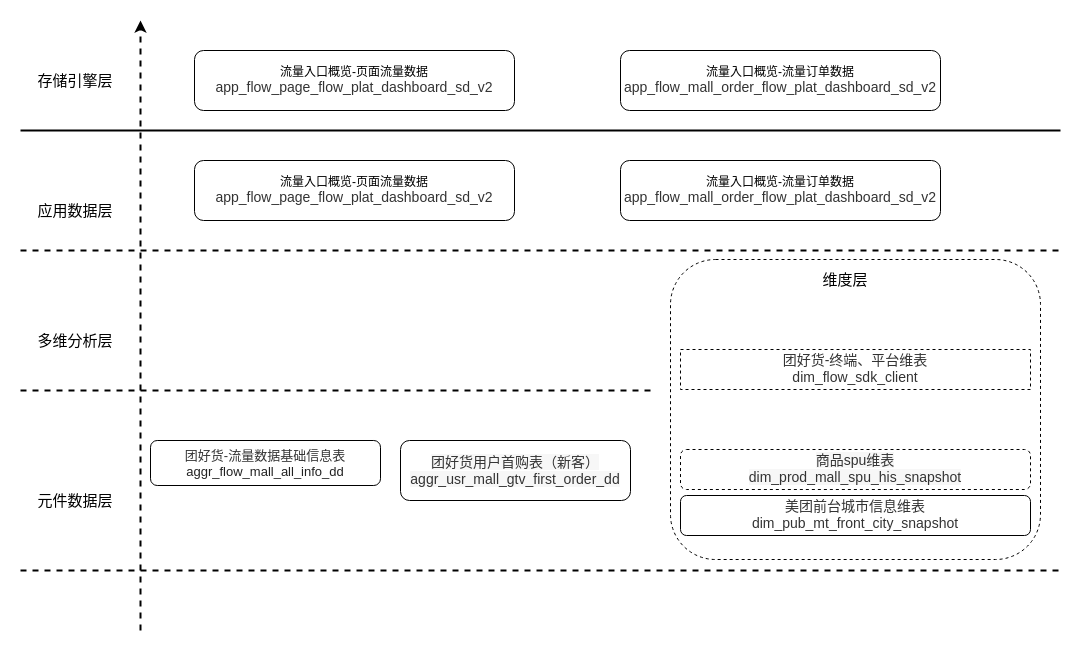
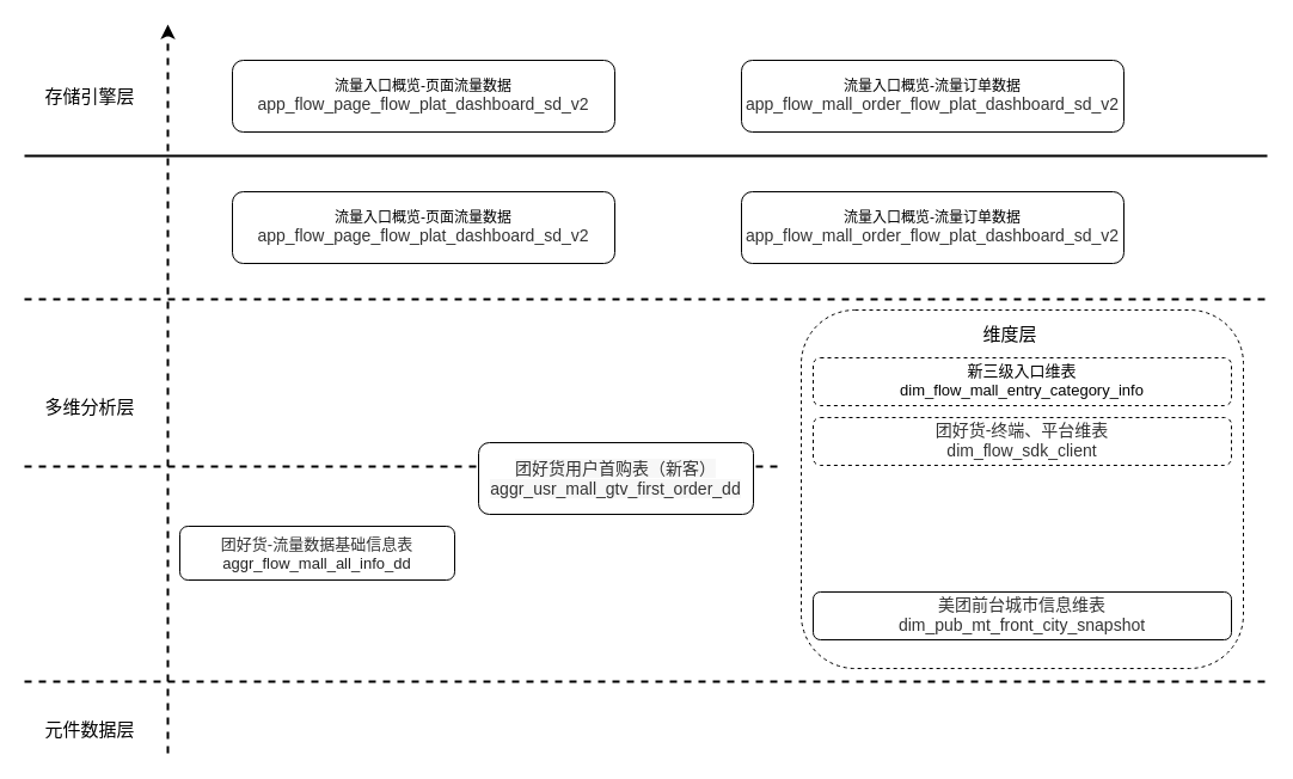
- <mxCell id="7" value="&lt;font style=&quot;font-size: 15px&quot;&gt;应用数据层&lt;/font&gt;" style="text;html=1;strokeColor=none;fillColor=none;align=center;verticalAlign=middle;whiteSpace=wrap;rounded=0;" vertex="1" parent="1"><mxGeometry x="20" y="200" width="110" height="20" as="geometry" /></mxCell>
+ <mxCell id="15" value="&lt;span style=&quot;background-color: rgb(255 , 255 , 255) ; font-size: 13px&quot;&gt;&lt;font style=&quot;font-size: 13px&quot;&gt;新三级入口维表&lt;br&gt;&lt;/font&gt;&lt;/span&gt;&lt;div style=&quot;line-height: 18px ; font-size: 13px&quot;&gt;&lt;span style=&quot;background-color: rgb(255 , 255 , 255)&quot;&gt;&lt;font style=&quot;font-size: 13px&quot;&gt;dim_flow_mall_entry_category_info&lt;/font&gt;&lt;/span&gt;&lt;/div&gt;" style="rounded=1;whiteSpace=wrap;html=1;dashed=1;" vertex="1" parent="1"><mxGeometry x="680" y="299" width="350" height="40" as="geometry" /></mxCell>
- <mxCell id="16" value="&lt;span style=&quot;color: rgb(51 , 51 , 51) ; font-family: &amp;#34;__symbol&amp;#34; , , &amp;#34;segoe ui&amp;#34; , &amp;#34;roboto&amp;#34; , &amp;#34;helvetica neue&amp;#34; , &amp;#34;helvetica&amp;#34; , &amp;#34;pingfang sc&amp;#34; , &amp;#34;hiragino sans gb&amp;#34; , &amp;#34;microsoft yahei&amp;#34; , &amp;#34;simsun&amp;#34; , sans-serif ; font-size: 14px ; background-color: rgb(255 , 255 , 255)&quot;&gt;团好货-终端、平台维表&lt;/span&gt;&lt;span style=&quot;background-color: rgb(255 , 255 , 255) ; font-size: 13px&quot;&gt;&lt;font style=&quot;font-size: 13px&quot;&gt;&lt;br&gt;&lt;/font&gt;&lt;/span&gt;&lt;div style=&quot;line-height: 18px ; font-size: 13px&quot;&gt;&lt;span style=&quot;color: rgb(51 , 51 , 51) ; font-family: &amp;#34;__symbol&amp;#34; , , &amp;#34;segoe ui&amp;#34; , &amp;#34;roboto&amp;#34; , &amp;#34;helvetica neue&amp;#34; , &amp;#34;helvetica&amp;#34; , &amp;#34;pingfang sc&amp;#34; , &amp;#34;hiragino sans gb&amp;#34; , &amp;#34;microsoft yahei&amp;#34; , &amp;#34;simsun&amp;#34; , sans-serif ; font-size: 14px ; background-color: rgb(255 , 255 , 255)&quot;&gt;dim_flow_sdk_client&lt;/span&gt;&lt;br&gt;&lt;/div&gt;" style="whiteSpace=wrap;html=1;dashed=1;rounded=0;" vertex="1" parent="1"><mxGeometry x="680" y="349" width="350" height="40" as="geometry" /></mxCell>
+ <mxCell id="16" value="&lt;span style=&quot;color: rgb(51 , 51 , 51) ; font-family: &amp;#34;__symbol&amp;#34; , , &amp;#34;segoe ui&amp;#34; , &amp;#34;roboto&amp;#34; , &amp;#34;helvetica neue&amp;#34; , &amp;#34;helvetica&amp;#34; , &amp;#34;pingfang sc&amp;#34; , &amp;#34;hiragino sans gb&amp;#34; , &amp;#34;microsoft yahei&amp;#34; , &amp;#34;simsun&amp;#34; , sans-serif ; font-size: 14px ; background-color: rgb(255 , 255 , 255)&quot;&gt;团好货-终端、平台维表&lt;/span&gt;&lt;span style=&quot;background-color: rgb(255 , 255 , 255) ; font-size: 13px&quot;&gt;&lt;font style=&quot;font-size: 13px&quot;&gt;&lt;br&gt;&lt;/font&gt;&lt;/span&gt;&lt;div style=&quot;line-height: 18px ; font-size: 13px&quot;&gt;&lt;span style=&quot;color: rgb(51 , 51 , 51) ; font-family: &amp;#34;__symbol&amp;#34; , , &amp;#34;segoe ui&amp;#34; , &amp;#34;roboto&amp;#34; , &amp;#34;helvetica neue&amp;#34; , &amp;#34;helvetica&amp;#34; , &amp;#34;pingfang sc&amp;#34; , &amp;#34;hiragino sans gb&amp;#34; , &amp;#34;microsoft yahei&amp;#34; , &amp;#34;simsun&amp;#34; , sans-serif ; font-size: 14px ; background-color: rgb(255 , 255 , 255)&quot;&gt;dim_flow_sdk_client&lt;/span&gt;&lt;br&gt;&lt;/div&gt;" style="rounded=1;whiteSpace=wrap;html=1;dashed=1;" vertex="1" parent="1"><mxGeometry x="680" y="349" width="350" height="40" as="geometry" /></mxCell>
- <mxCell id="17" value="&lt;span style=&quot;color: rgb(51 , 51 , 51) ; font-family: &amp;#34;__symbol&amp;#34; , , &amp;#34;segoe ui&amp;#34; , &amp;#34;roboto&amp;#34; , &amp;#34;helvetica neue&amp;#34; , &amp;#34;helvetica&amp;#34; , &amp;#34;pingfang sc&amp;#34; , &amp;#34;hiragino sans gb&amp;#34; , &amp;#34;microsoft yahei&amp;#34; , &amp;#34;simsun&amp;#34; , sans-serif ; font-size: 14px ; background-color: rgb(247 , 247 , 247)&quot;&gt;商品spu维表 &lt;/span&gt;&lt;span style=&quot;background-color: rgb(255 , 255 , 255) ; font-size: 13px&quot;&gt;&lt;font style=&quot;font-size: 13px&quot;&gt;&lt;br&gt;&lt;/font&gt;&lt;/span&gt;&lt;div style=&quot;line-height: 18px ; font-size: 13px&quot;&gt;&lt;span style=&quot;color: rgb(51 , 51 , 51) ; font-family: &amp;#34;__symbol&amp;#34; , , &amp;#34;segoe ui&amp;#34; , &amp;#34;roboto&amp;#34; , &amp;#34;helvetica neue&amp;#34; , &amp;#34;helvetica&amp;#34; , &amp;#34;pingfang sc&amp;#34; , &amp;#34;hiragino sans gb&amp;#34; , &amp;#34;microsoft yahei&amp;#34; , &amp;#34;simsun&amp;#34; , sans-serif ; font-size: 14px ; background-color: rgb(247 , 247 , 247)&quot;&gt;dim_prod_mall_spu_his_snapshot&lt;/span&gt;&lt;br&gt;&lt;/div&gt;" style="rounded=1;whiteSpace=wrap;html=1;dashed=1;" vertex="1" parent="1"><mxGeometry x="680" y="449" width="350" height="40" as="geometry" /></mxCell>
- <mxCell id="19" value="&lt;font style=&quot;font-size: 13px&quot;&gt;&lt;span style=&quot;color: rgb(51 , 51 , 51) ; font-family: &amp;#34;__symbol&amp;#34; , , &amp;#34;segoe ui&amp;#34; , &amp;#34;roboto&amp;#34; , &amp;#34;helvetica neue&amp;#34; , &amp;#34;helvetica&amp;#34; , &amp;#34;pingfang sc&amp;#34; , &amp;#34;hiragino sans gb&amp;#34; , &amp;#34;microsoft yahei&amp;#34; , &amp;#34;simsun&amp;#34; , sans-serif ; font-size: 14px ; background-color: rgb(247 , 247 , 247)&quot;&gt;团好货用户首购表（新客）&lt;/span&gt;&lt;span style=&quot;color: rgb(51 , 51 , 51) ; background-color: rgb(255 , 255 , 255)&quot;&gt;&lt;br&gt;&lt;/span&gt;&lt;span style=&quot;color: rgb(51 , 51 , 51) ; font-family: &amp;#34;__symbol&amp;#34; , , &amp;#34;segoe ui&amp;#34; , &amp;#34;roboto&amp;#34; , &amp;#34;helvetica neue&amp;#34; , &amp;#34;helvetica&amp;#34; , &amp;#34;pingfang sc&amp;#34; , &amp;#34;hiragino sans gb&amp;#34; , &amp;#34;microsoft yahei&amp;#34; , &amp;#34;simsun&amp;#34; , sans-serif ; font-size: 14px ; background-color: rgb(247 , 247 , 247)&quot;&gt;aggr_usr_mall_gtv_first_order_dd&lt;/span&gt;&lt;br&gt;&lt;/font&gt;" style="rounded=1;whiteSpace=wrap;html=1;" vertex="1" parent="1"><mxGeometry x="400" y="440" width="230" height="60" as="geometry" /></mxCell>
+ <mxCell id="19" value="&lt;font style=&quot;font-size: 13px&quot;&gt;&lt;span style=&quot;color: rgb(51 , 51 , 51) ; font-family: &amp;#34;__symbol&amp;#34; , , &amp;#34;segoe ui&amp;#34; , &amp;#34;roboto&amp;#34; , &amp;#34;helvetica neue&amp;#34; , &amp;#34;helvetica&amp;#34; , &amp;#34;pingfang sc&amp;#34; , &amp;#34;hiragino sans gb&amp;#34; , &amp;#34;microsoft yahei&amp;#34; , &amp;#34;simsun&amp;#34; , sans-serif ; font-size: 14px ; background-color: rgb(247 , 247 , 247)&quot;&gt;团好货用户首购表（新客）&lt;/span&gt;&lt;span style=&quot;color: rgb(51 , 51 , 51) ; background-color: rgb(255 , 255 , 255)&quot;&gt;&lt;br&gt;&lt;/span&gt;&lt;span style=&quot;color: rgb(51 , 51 , 51) ; font-family: &amp;#34;__symbol&amp;#34; , , &amp;#34;segoe ui&amp;#34; , &amp;#34;roboto&amp;#34; , &amp;#34;helvetica neue&amp;#34; , &amp;#34;helvetica&amp;#34; , &amp;#34;pingfang sc&amp;#34; , &amp;#34;hiragino sans gb&amp;#34; , &amp;#34;microsoft yahei&amp;#34; , &amp;#34;simsun&amp;#34; , sans-serif ; font-size: 14px ; background-color: rgb(247 , 247 , 247)&quot;&gt;aggr_usr_mall_gtv_first_order_dd&lt;/span&gt;&lt;br&gt;&lt;/font&gt;" style="rounded=1;whiteSpace=wrap;html=1;" vertex="1" parent="1"><mxGeometry x="400" y="370" width="230" height="60" as="geometry" /></mxCell>
- <mxCell id="6" value="&lt;font style=&quot;font-size: 15px&quot;&gt;元件数据层&lt;/font&gt;" style="text;html=1;strokeColor=none;fillColor=none;align=center;verticalAlign=middle;whiteSpace=wrap;rounded=0;" vertex="1" parent="1"><mxGeometry x="20" y="490" width="110" height="20" as="geometry" /></mxCell>
+ <mxCell id="6" value="&lt;font style=&quot;font-size: 15px&quot;&gt;元件数据层&lt;/font&gt;" style="text;html=1;strokeColor=none;fillColor=none;align=center;verticalAlign=middle;whiteSpace=wrap;rounded=0;" vertex="1" parent="1"><mxGeometry x="20" y="600" width="110" height="20" as="geometry" /></mxCell>
